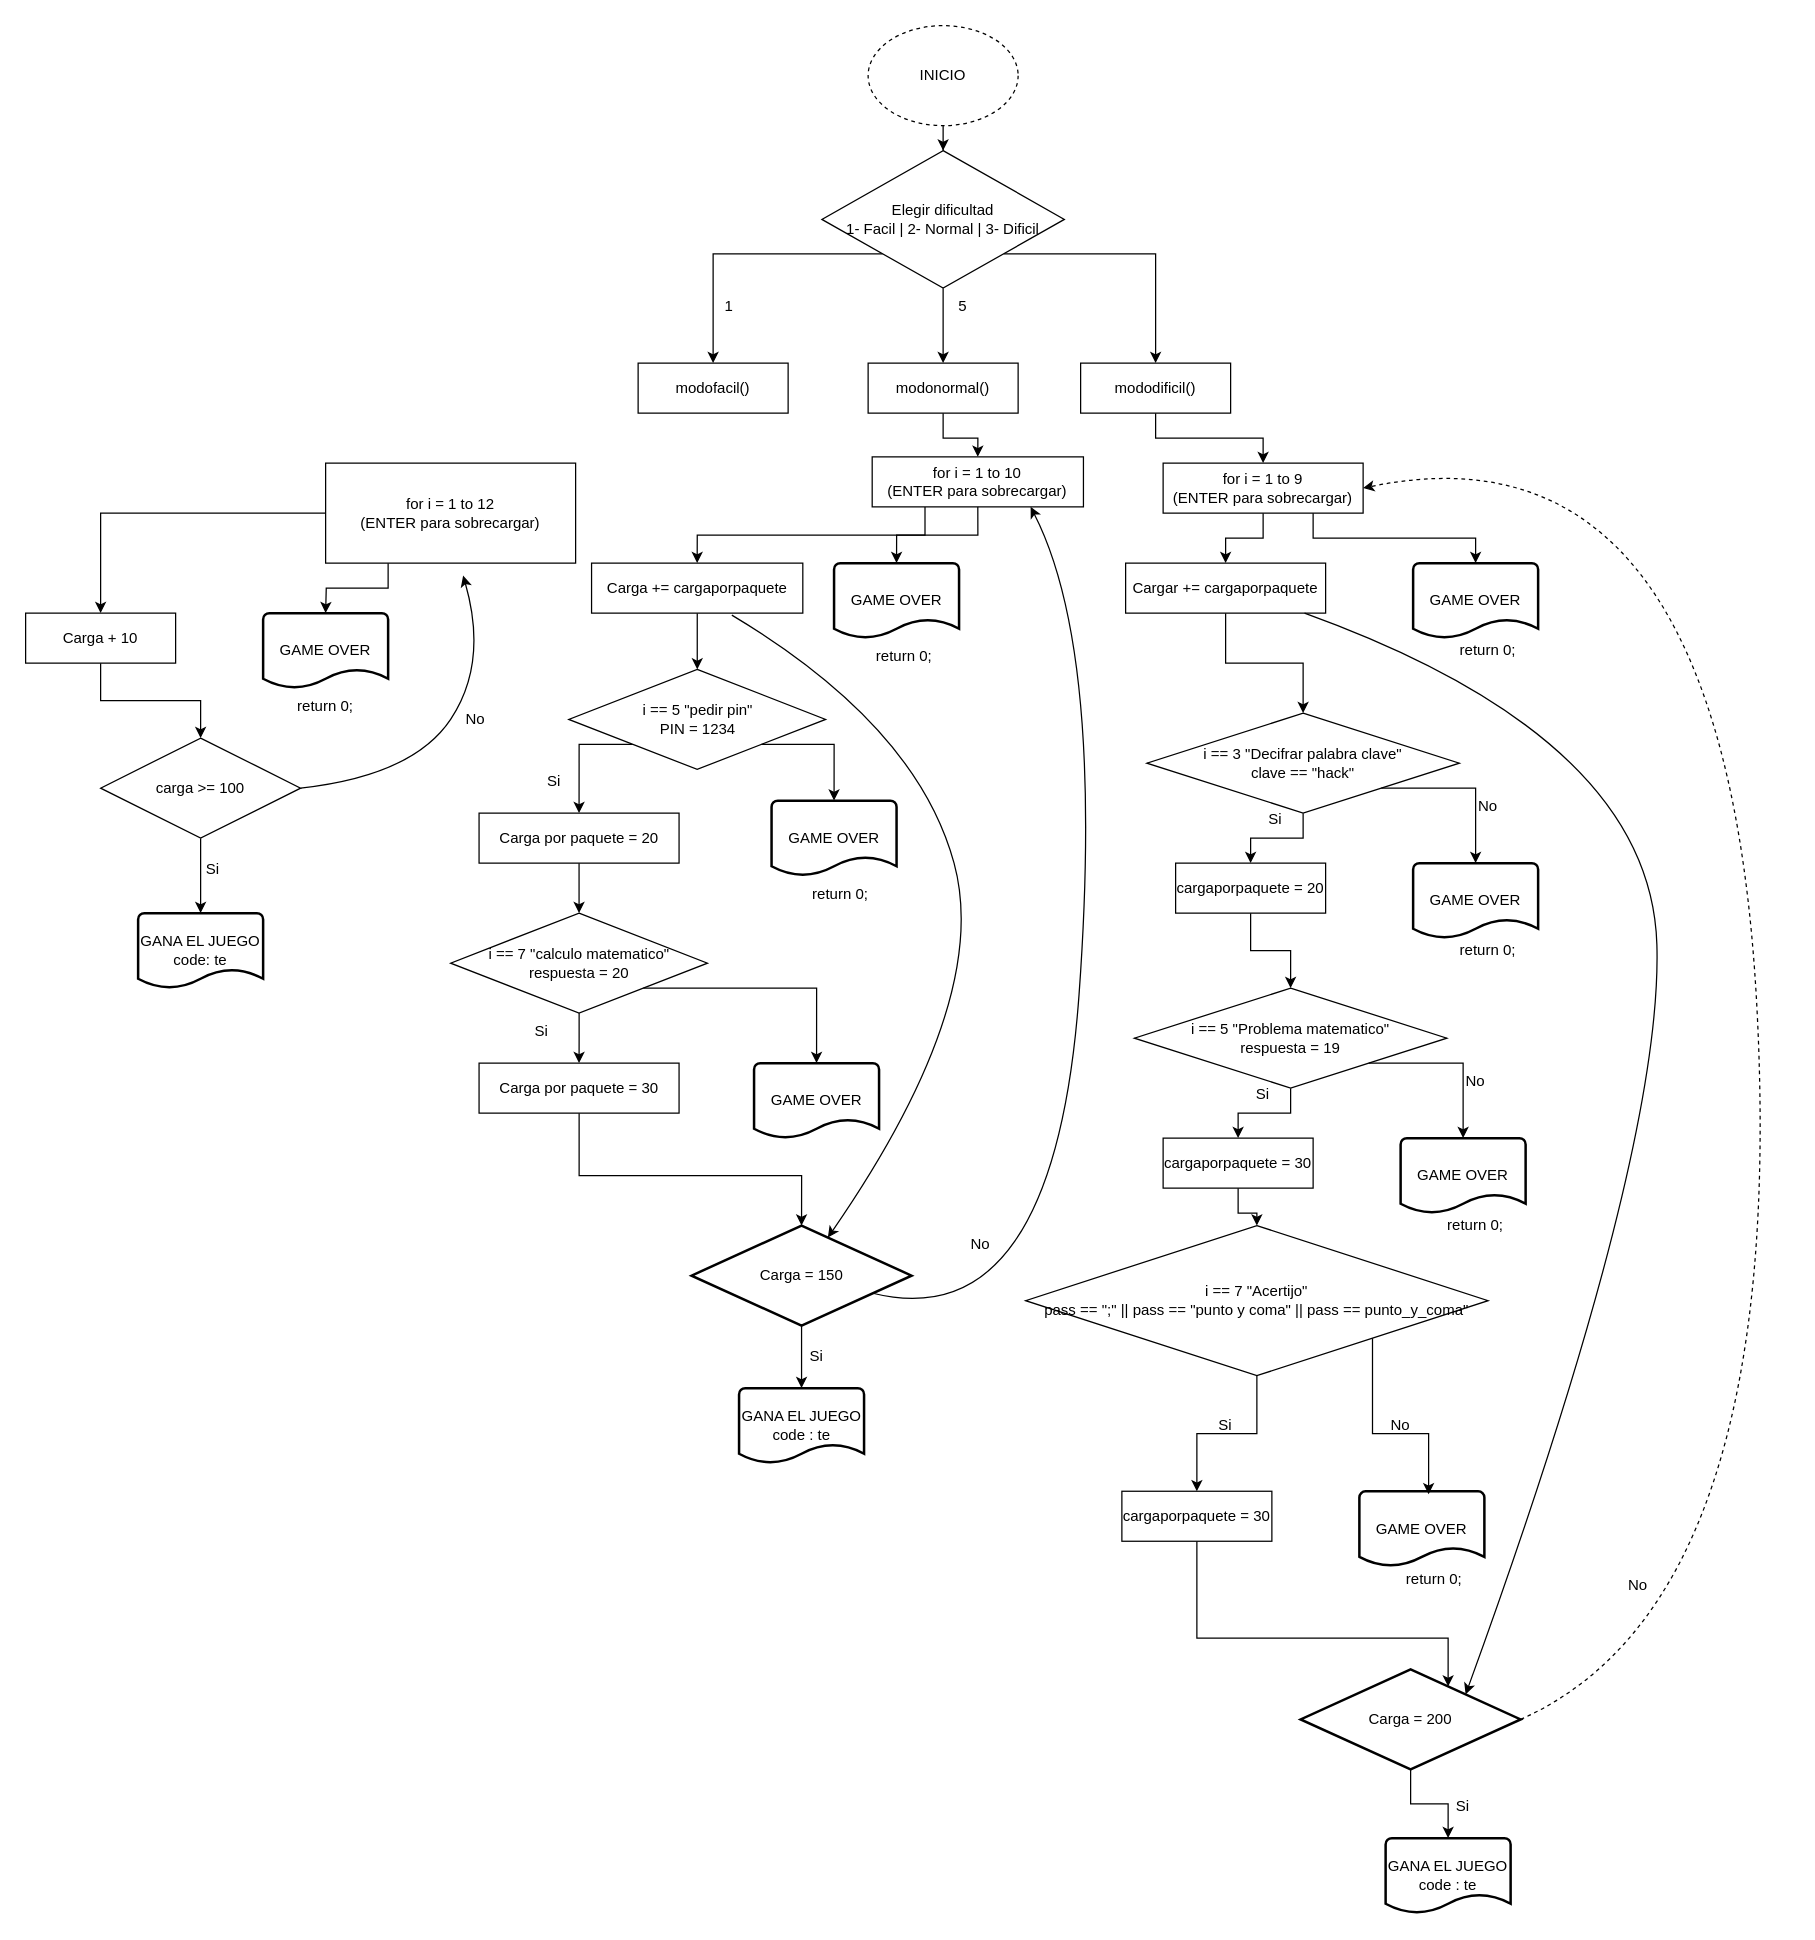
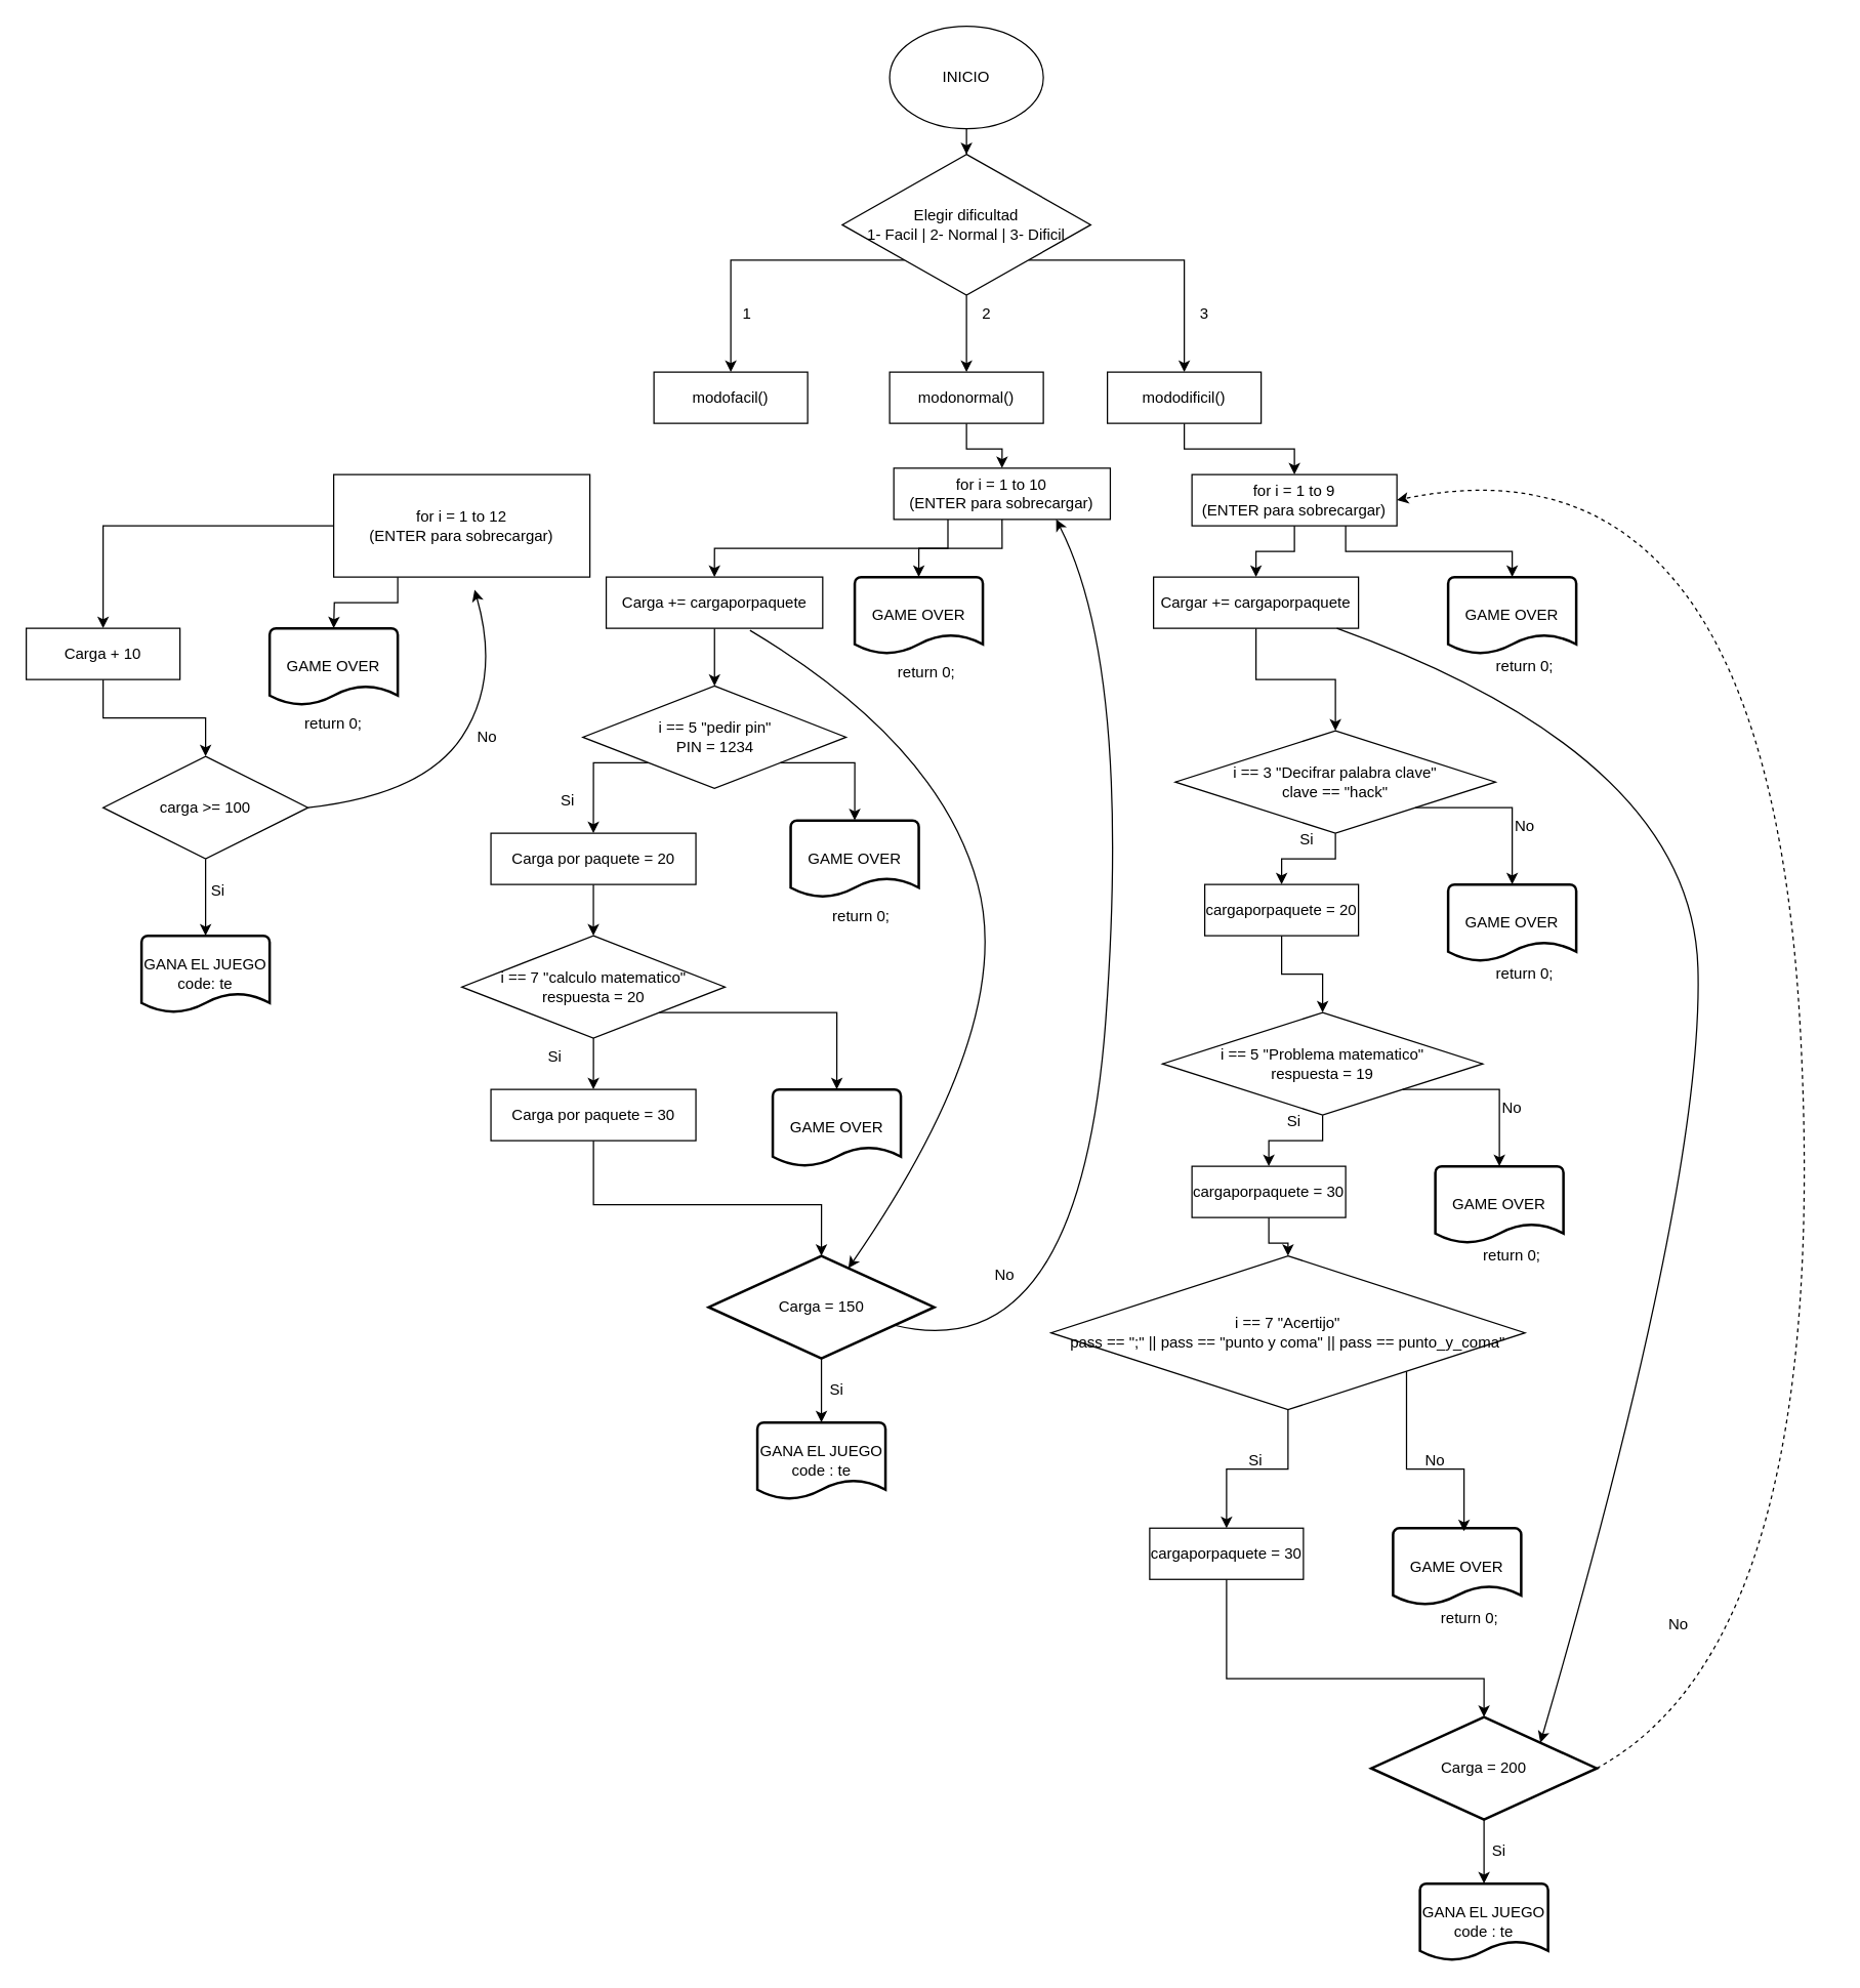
- <mxCell id="3" value="INICIO" style="ellipse;whiteSpace=wrap;html=1;dashed=1;" vertex="1" parent="1"><mxGeometry x="694" y="20" width="120" height="80" as="geometry" /></mxCell>
+ <mxCell id="3" value="INICIO" style="ellipse;whiteSpace=wrap;html=1;" vertex="1" parent="1"><mxGeometry x="694" y="20" width="120" height="80" as="geometry" /></mxCell>
- <mxCell id="59" value="5" style="text;html=1;align=center;verticalAlign=middle;whiteSpace=wrap;rounded=0;" vertex="1" parent="1"><mxGeometry x="740" y="230" width="60" height="30" as="geometry" /></mxCell>
+ <mxCell id="59" value="2" style="text;html=1;align=center;verticalAlign=middle;whiteSpace=wrap;rounded=0;" vertex="1" parent="1"><mxGeometry x="740" y="230" width="60" height="30" as="geometry" /></mxCell>
+ <mxCell id="60" value="3" style="text;html=1;align=center;verticalAlign=middle;whiteSpace=wrap;rounded=0;" vertex="1" parent="1"><mxGeometry x="910" y="230" width="60" height="30" as="geometry" /></mxCell>
- <mxCell id="94" value="Carga = 200" style="rhombus;whiteSpace=wrap;html=1;strokeWidth=2;" vertex="1" parent="1"><mxGeometry x="1040" y="1335" width="176" height="80" as="geometry" /></mxCell>
+ <mxCell id="94" value="Carga = 200" style="rhombus;whiteSpace=wrap;html=1;strokeWidth=2;" vertex="1" parent="1"><mxGeometry x="1070" y="1340" width="176" height="80" as="geometry" /></mxCell>
